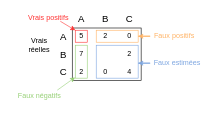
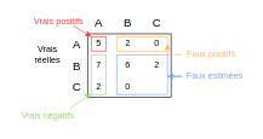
- <mxCell id="28" value="&lt;font color=&quot;#FFB366&quot;&gt;Faux positifs&lt;/font&gt;" style="text;html=1;align=center;verticalAlign=middle;resizable=0;points=[];autosize=1;strokeColor=none;" parent="1" vertex="1"><mxGeometry x="250" y="50" width="80" height="20" as="geometry" /></mxCell>
+ <mxCell id="28" value="&lt;font color=&quot;#FFB366&quot;&gt;Faux positifs&lt;/font&gt;" style="text;html=1;align=center;verticalAlign=middle;resizable=0;points=[];autosize=1;strokeColor=none;" parent="1" vertex="1"><mxGeometry x="250" y="65" width="80" height="20" as="geometry" /></mxCell>
+ <mxCell id="17" value="6" style="text;html=1;align=center;verticalAlign=middle;resizable=0;points=[];autosize=1;strokeColor=none;" parent="1" vertex="1"><mxGeometry x="165" y="80" width="20" height="20" as="geometry" /></mxCell>
- <mxCell id="21" value="4" style="text;html=1;align=center;verticalAlign=middle;resizable=0;points=[];autosize=1;strokeColor=none;" parent="1" vertex="1"><mxGeometry x="205" y="110" width="20" height="20" as="geometry" /></mxCell>
- <mxCell id="26" value="&lt;font color=&quot;#97D077&quot;&gt;Faux négatifs&lt;/font&gt;" style="text;html=1;align=center;verticalAlign=middle;resizable=0;points=[];autosize=1;strokeColor=none;" parent="1" vertex="1"><mxGeometry x="20" y="150" width="90" height="20" as="geometry" /></mxCell>
+ <mxCell id="26" value="&lt;font color=&quot;#97D077&quot;&gt;Vrais négatifs&lt;/font&gt;" style="text;html=1;align=center;verticalAlign=middle;resizable=0;points=[];autosize=1;strokeColor=none;" parent="1" vertex="1"><mxGeometry x="20" y="150" width="90" height="20" as="geometry" /></mxCell>
